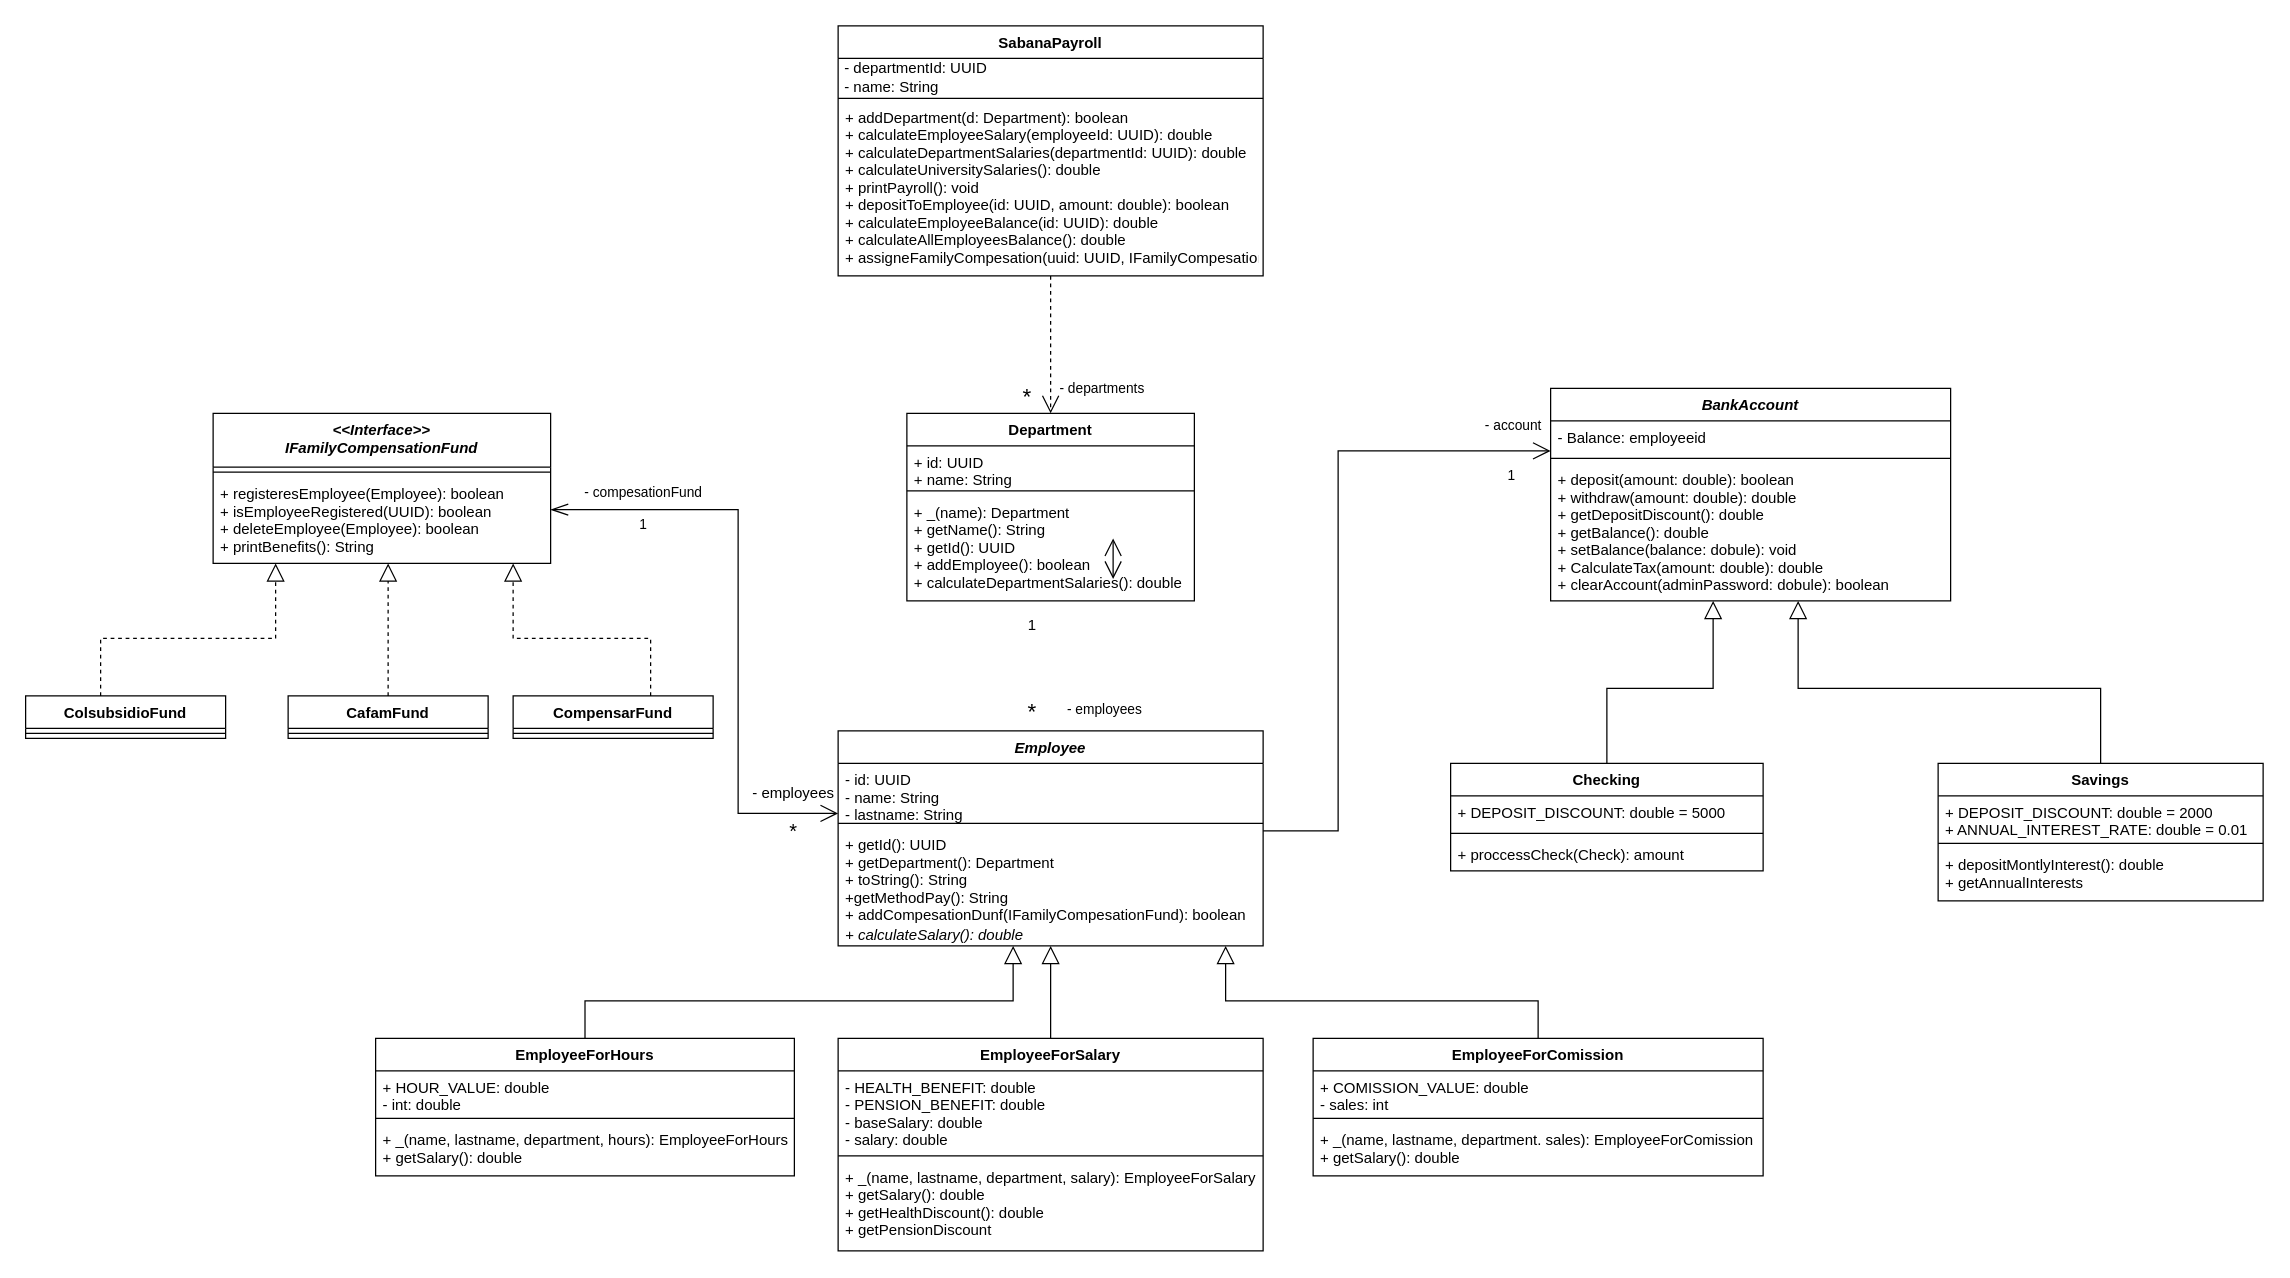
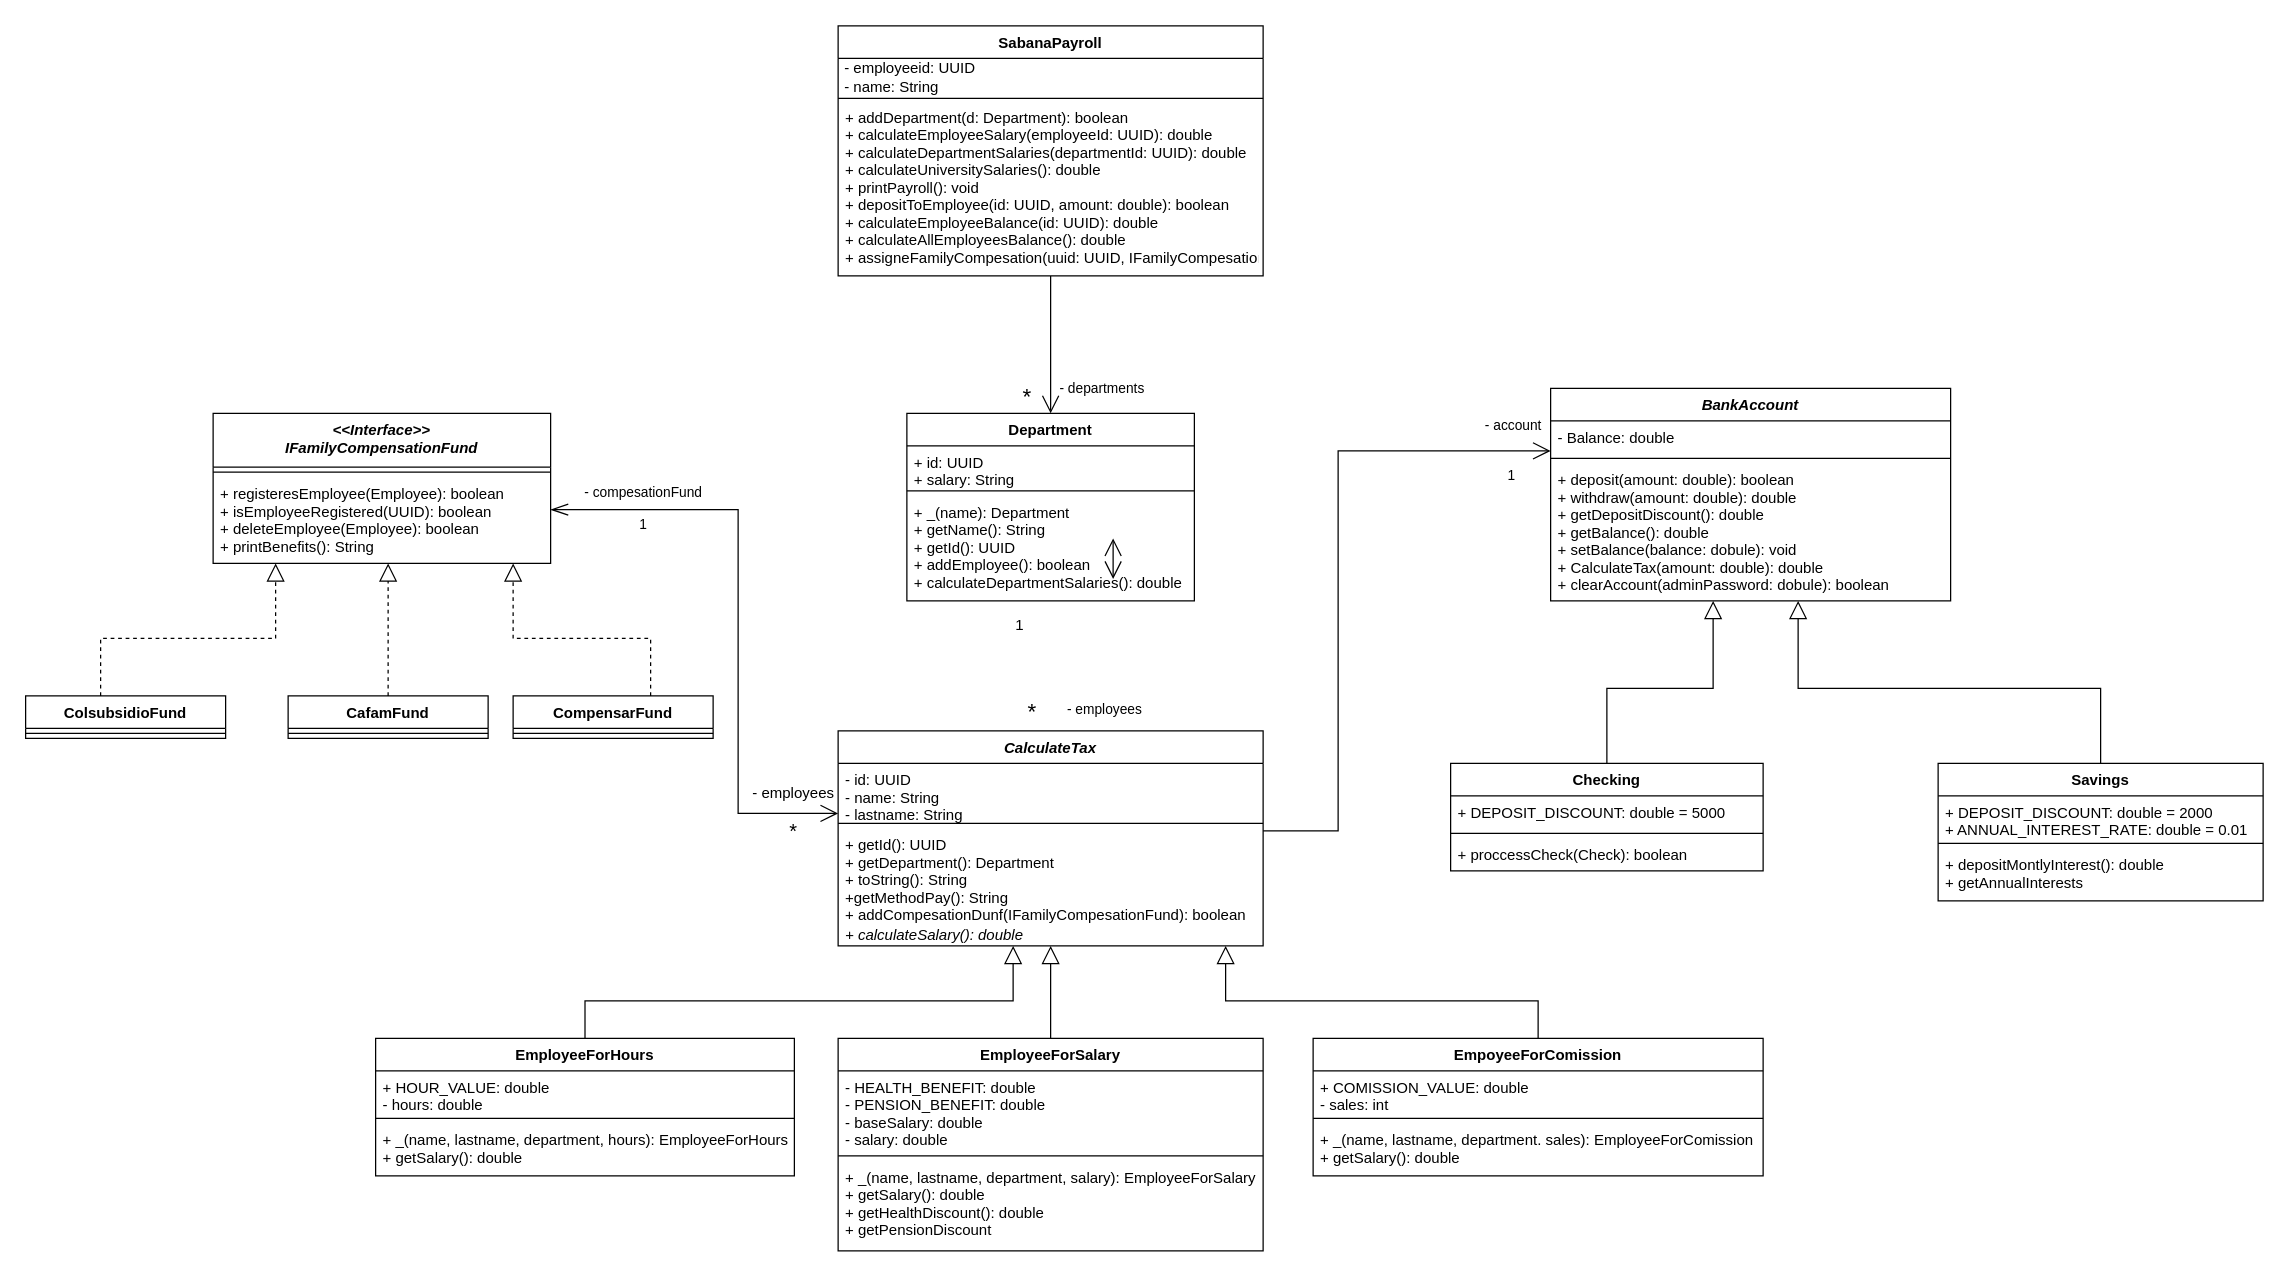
- <mxCell id="8" value="&amp;nbsp;- departmentId: UUID&lt;br&gt;&amp;nbsp;- name: String" style="text;html=1;align=left;verticalAlign=middle;resizable=0;points=[];autosize=1;" parent="7" vertex="1"><mxGeometry y="26" width="340" height="30" as="geometry" /></mxCell>
+ <mxCell id="8" value="&amp;nbsp;- employeeid: UUID&lt;br&gt;&amp;nbsp;- name: String" style="text;html=1;align=left;verticalAlign=middle;resizable=0;points=[];autosize=1;" parent="7" vertex="1"><mxGeometry y="26" width="340" height="30" as="geometry" /></mxCell>
- <mxCell id="4" style="edgeStyle=orthogonalEdgeStyle;rounded=0;orthogonalLoop=1;jettySize=auto;html=1;entryX=0.5;entryY=0;entryDx=0;entryDy=0;endArrow=open;endFill=0;endSize=12;dashed=1;" parent="1" source="7" target="12" edge="1"><mxGeometry relative="1" as="geometry"><Array as="points"><mxPoint x="840" y="270" /><mxPoint x="840" y="270" /></Array></mxGeometry></mxCell>
+ <mxCell id="4" style="edgeStyle=orthogonalEdgeStyle;rounded=0;orthogonalLoop=1;jettySize=auto;html=1;entryX=0.5;entryY=0;entryDx=0;entryDy=0;endArrow=open;endFill=0;endSize=12;" parent="1" source="7" target="12" edge="1"><mxGeometry relative="1" as="geometry"><Array as="points"><mxPoint x="840" y="270" /><mxPoint x="840" y="270" /></Array></mxGeometry></mxCell>
- <mxCell id="41" value="- Balance: employeeid" style="text;strokeColor=none;fillColor=none;align=left;verticalAlign=top;spacingLeft=4;spacingRight=4;overflow=hidden;rotatable=0;points=[[0,0.5],[1,0.5]];portConstraint=eastwest;" parent="40" vertex="1"><mxGeometry y="26" width="320" height="26" as="geometry" /></mxCell>
+ <mxCell id="41" value="- Balance: double" style="text;strokeColor=none;fillColor=none;align=left;verticalAlign=top;spacingLeft=4;spacingRight=4;overflow=hidden;rotatable=0;points=[[0,0.5],[1,0.5]];portConstraint=eastwest;" parent="40" vertex="1"><mxGeometry y="26" width="320" height="26" as="geometry" /></mxCell>
- <mxCell id="13" value="+ id: UUID&#10;+ name: String" style="text;strokeColor=none;fillColor=none;align=left;verticalAlign=top;spacingLeft=4;spacingRight=4;overflow=hidden;rotatable=0;points=[[0,0.5],[1,0.5]];portConstraint=eastwest;" parent="12" vertex="1"><mxGeometry y="26" width="230" height="32" as="geometry" /></mxCell>
+ <mxCell id="13" value="+ id: UUID&#10;+ salary: String" style="text;strokeColor=none;fillColor=none;align=left;verticalAlign=top;spacingLeft=4;spacingRight=4;overflow=hidden;rotatable=0;points=[[0,0.5],[1,0.5]];portConstraint=eastwest;" parent="12" vertex="1"><mxGeometry y="26" width="230" height="32" as="geometry" /></mxCell>
- <mxCell id="39" value="1&amp;nbsp; &amp;nbsp;" style="text;html=1;align=center;verticalAlign=middle;resizable=0;points=[];autosize=1;" parent="1" vertex="1"><mxGeometry x="815" y="490" width="30" height="20" as="geometry" /></mxCell>
+ <mxCell id="39" value="1&amp;nbsp; &amp;nbsp;" style="text;html=1;align=center;verticalAlign=middle;resizable=0;points=[];autosize=1;" parent="1" vertex="1"><mxGeometry x="805" y="490" width="30" height="20" as="geometry" /></mxCell>
- <mxCell id="17" value="Employee" style="swimlane;fontStyle=3;align=center;verticalAlign=top;childLayout=stackLayout;horizontal=1;startSize=26;horizontalStack=0;resizeParent=1;resizeParentMax=0;resizeLast=0;collapsible=1;marginBottom=0;" parent="1" vertex="1"><mxGeometry x="670" y="584" width="340" height="172" as="geometry" /></mxCell>
+ <mxCell id="17" value="CalculateTax" style="swimlane;fontStyle=3;align=center;verticalAlign=top;childLayout=stackLayout;horizontal=1;startSize=26;horizontalStack=0;resizeParent=1;resizeParentMax=0;resizeLast=0;collapsible=1;marginBottom=0;" parent="1" vertex="1"><mxGeometry x="670" y="584" width="340" height="172" as="geometry" /></mxCell>
- <mxCell id="48" value="+ proccessCheck(Check): amount" style="text;strokeColor=none;fillColor=none;align=left;verticalAlign=top;spacingLeft=4;spacingRight=4;overflow=hidden;rotatable=0;points=[[0,0.5],[1,0.5]];portConstraint=eastwest;" parent="45" vertex="1"><mxGeometry y="60" width="250" height="26" as="geometry" /></mxCell>
+ <mxCell id="48" value="+ proccessCheck(Check): boolean" style="text;strokeColor=none;fillColor=none;align=left;verticalAlign=top;spacingLeft=4;spacingRight=4;overflow=hidden;rotatable=0;points=[[0,0.5],[1,0.5]];portConstraint=eastwest;" parent="45" vertex="1"><mxGeometry y="60" width="250" height="26" as="geometry" /></mxCell>
- <mxCell id="35" value="EmployeeForComission" style="swimlane;fontStyle=1;align=center;verticalAlign=top;childLayout=stackLayout;horizontal=1;startSize=26;horizontalStack=0;resizeParent=1;resizeParentMax=0;resizeLast=0;collapsible=1;marginBottom=0;" parent="1" vertex="1"><mxGeometry x="1050" y="830" width="360" height="110" as="geometry" /></mxCell>
+ <mxCell id="35" value="EmpoyeeForComission" style="swimlane;fontStyle=1;align=center;verticalAlign=top;childLayout=stackLayout;horizontal=1;startSize=26;horizontalStack=0;resizeParent=1;resizeParentMax=0;resizeLast=0;collapsible=1;marginBottom=0;" parent="1" vertex="1"><mxGeometry x="1050" y="830" width="360" height="110" as="geometry" /></mxCell>
- <mxCell id="26" value="+ HOUR_VALUE: double&#10;- int: double" style="text;strokeColor=none;fillColor=none;align=left;verticalAlign=top;spacingLeft=4;spacingRight=4;overflow=hidden;rotatable=0;points=[[0,0.5],[1,0.5]];portConstraint=eastwest;" parent="25" vertex="1"><mxGeometry y="26" width="335" height="34" as="geometry" /></mxCell>
+ <mxCell id="26" value="+ HOUR_VALUE: double&#10;- hours: double" style="text;strokeColor=none;fillColor=none;align=left;verticalAlign=top;spacingLeft=4;spacingRight=4;overflow=hidden;rotatable=0;points=[[0,0.5],[1,0.5]];portConstraint=eastwest;" parent="25" vertex="1"><mxGeometry y="26" width="335" height="34" as="geometry" /></mxCell>
